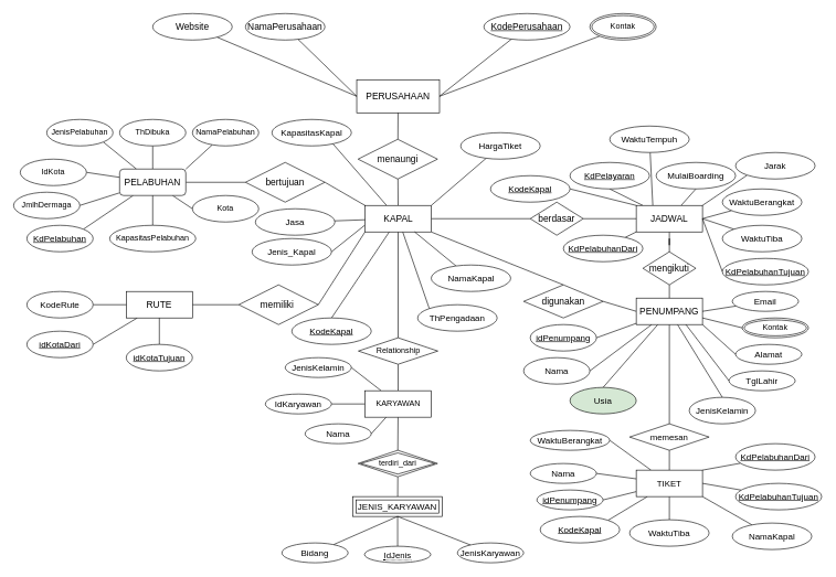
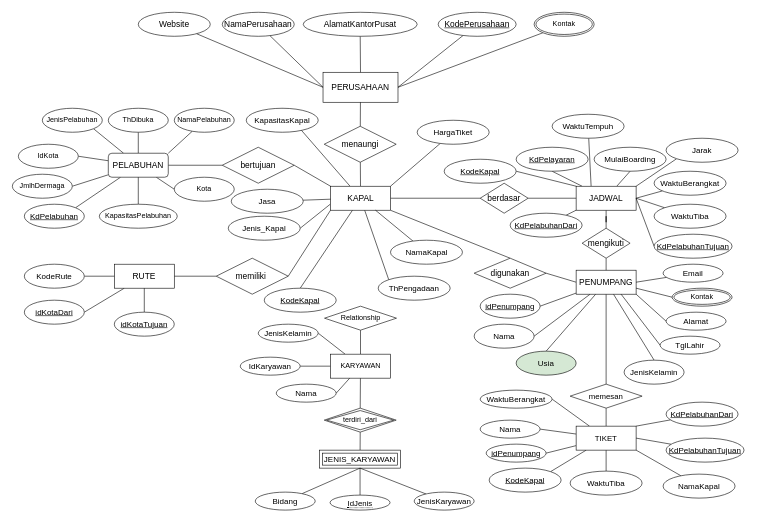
+ <mxCell id="6" value="AlamatKantorPusat" style="ellipse;whiteSpace=wrap;html=1;align=center;fontSize=14;" parent="1" vertex="1"><mxGeometry x="505" y="20" width="190" height="40" as="geometry" /></mxCell>
+ <mxCell id="5" style="edgeStyle=none;rounded=0;orthogonalLoop=1;jettySize=auto;html=1;entryX=0.5;entryY=0;entryDx=0;entryDy=0;fontSize=14;endArrow=none;endFill=0;" parent="1" source="6" target="2" edge="1"><mxGeometry relative="1" as="geometry" /></mxCell>
- <mxCell id="22" style="edgeStyle=none;rounded=0;orthogonalLoop=1;jettySize=auto;html=1;entryX=0.5;entryY=0;entryDx=0;entryDy=0;endArrow=none;endFill=0;" edge="1" parent="1" source="23" target="116"><mxGeometry relative="1" as="geometry" /></mxCell>
